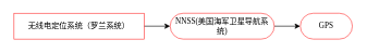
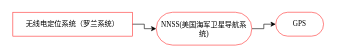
- <mxCell id="5" value="NNSS(&lt;font face=&quot;宋体&quot;&gt;美国海军卫星导航系统&lt;/font&gt;)" style="rounded=1;whiteSpace=wrap;html=1;arcSize=50;strokeColor=#FF3333;fontFamily=Times New Roman;fillColor=none;" parent="1" vertex="1"><mxGeometry x="260" y="20" width="160" height="40" as="geometry" /></mxCell>
+ <mxCell id="5" value="NNSS(&lt;font face=&quot;宋体&quot;&gt;美国海军卫星导航系统&lt;/font&gt;)" style="rounded=1;whiteSpace=wrap;html=1;arcSize=50;strokeColor=#FF3333;fontFamily=Times New Roman;fillColor=none;" parent="1" vertex="1"><mxGeometry x="260" y="20" width="160" height="55" as="geometry" /></mxCell>
